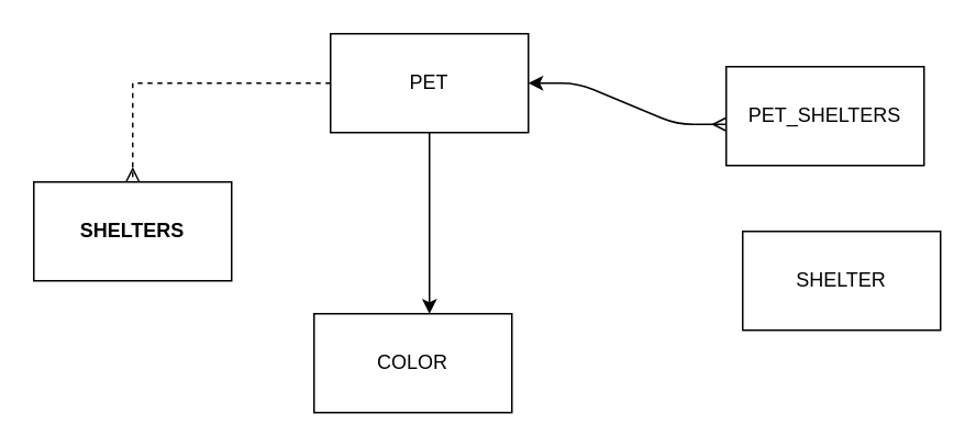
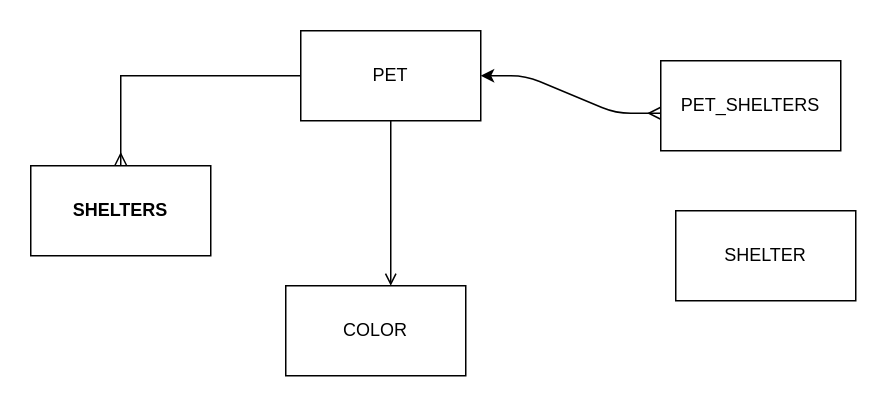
- <mxCell id="3" value="" style="edgeStyle=orthogonalEdgeStyle;rounded=0;orthogonalLoop=1;jettySize=auto;html=1;endArrow=ERmany;endFill=0;dashed=1;" edge="1" parent="1" source="8" target="5"><mxGeometry relative="1" as="geometry"><mxPoint x="235.032" y="100" as="sourcePoint" /></mxGeometry></mxCell>
+ <mxCell id="3" value="" style="edgeStyle=orthogonalEdgeStyle;rounded=0;orthogonalLoop=1;jettySize=auto;html=1;endArrow=ERmany;endFill=0;" edge="1" parent="1" source="8" target="5"><mxGeometry relative="1" as="geometry"><mxPoint x="235.032" y="100" as="sourcePoint" /></mxGeometry></mxCell>
- <mxCell id="4" style="edgeStyle=orthogonalEdgeStyle;rounded=0;orthogonalLoop=1;jettySize=auto;html=1;endArrow=classic;endFill=1;" edge="1" parent="1" source="8" target="7"><mxGeometry relative="1" as="geometry"><mxPoint x="297.5" y="100" as="sourcePoint" /><Array as="points"><mxPoint x="260" y="140" /><mxPoint x="260" y="140" /></Array></mxGeometry></mxCell>
+ <mxCell id="4" style="edgeStyle=orthogonalEdgeStyle;rounded=0;orthogonalLoop=1;jettySize=auto;html=1;endArrow=open;endFill=1;" edge="1" parent="1" source="8" target="7"><mxGeometry relative="1" as="geometry"><mxPoint x="297.5" y="100" as="sourcePoint" /><Array as="points"><mxPoint x="260" y="140" /><mxPoint x="260" y="140" /></Array></mxGeometry></mxCell>
